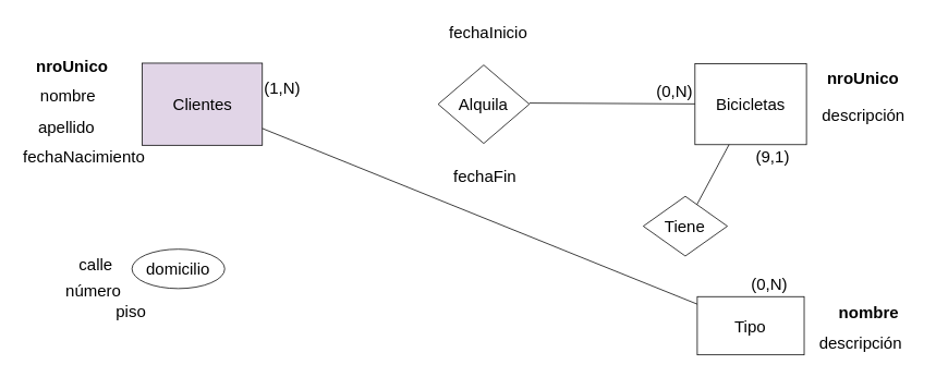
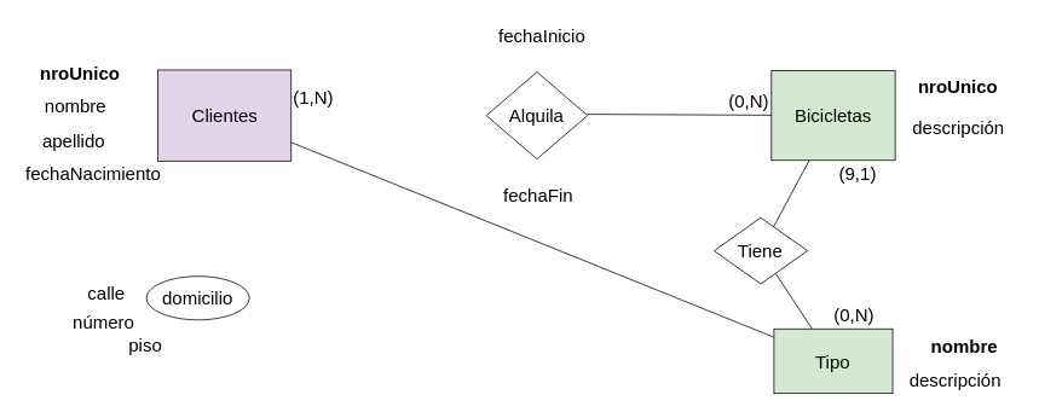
- <mxCell id="7" value="Bicicletas" style="whiteSpace=wrap;html=1;align=center;fontSize=20;spacing=2;strokeWidth=1;labelBackgroundColor=none;flipV=0;flipH=0;" vertex="1" parent="1"><mxGeometry x="849.69" y="77.399" width="136.34" height="98.98" as="geometry" /></mxCell>
+ <mxCell id="7" value="Bicicletas" style="whiteSpace=wrap;html=1;align=center;fontSize=20;spacing=2;strokeWidth=1;labelBackgroundColor=none;flipV=0;flipH=0;fillColor=#d5e8d4;" vertex="1" parent="1"><mxGeometry x="849.69" y="77.399" width="136.34" height="98.98" as="geometry" /></mxCell>
+ <mxCell id="12" value="" style="endArrow=none;html=1;rounded=0;fontSize=20;spacing=2;strokeWidth=1;labelBackgroundColor=none;fontColor=default;" edge="1" parent="1" source="11" target="10"><mxGeometry relative="1" as="geometry"><mxPoint x="637.116" y="32.839" as="sourcePoint" /><mxPoint x="835.436" y="32.839" as="targetPoint" /></mxGeometry></mxCell>
- <mxCell id="10" value="Tipo" style="whiteSpace=wrap;html=1;align=center;fontSize=20;spacing=2;strokeWidth=1;labelBackgroundColor=none;flipV=0;flipH=0;" vertex="1" parent="1"><mxGeometry x="852.473" y="362.297" width="130.766" height="71.224" as="geometry" /></mxCell>
+ <mxCell id="10" value="Tipo" style="whiteSpace=wrap;html=1;align=center;fontSize=20;spacing=2;strokeWidth=1;labelBackgroundColor=none;flipV=0;flipH=0;fillColor=#d5e8d4;" vertex="1" parent="1"><mxGeometry x="852.473" y="362.297" width="130.766" height="71.224" as="geometry" /></mxCell>
